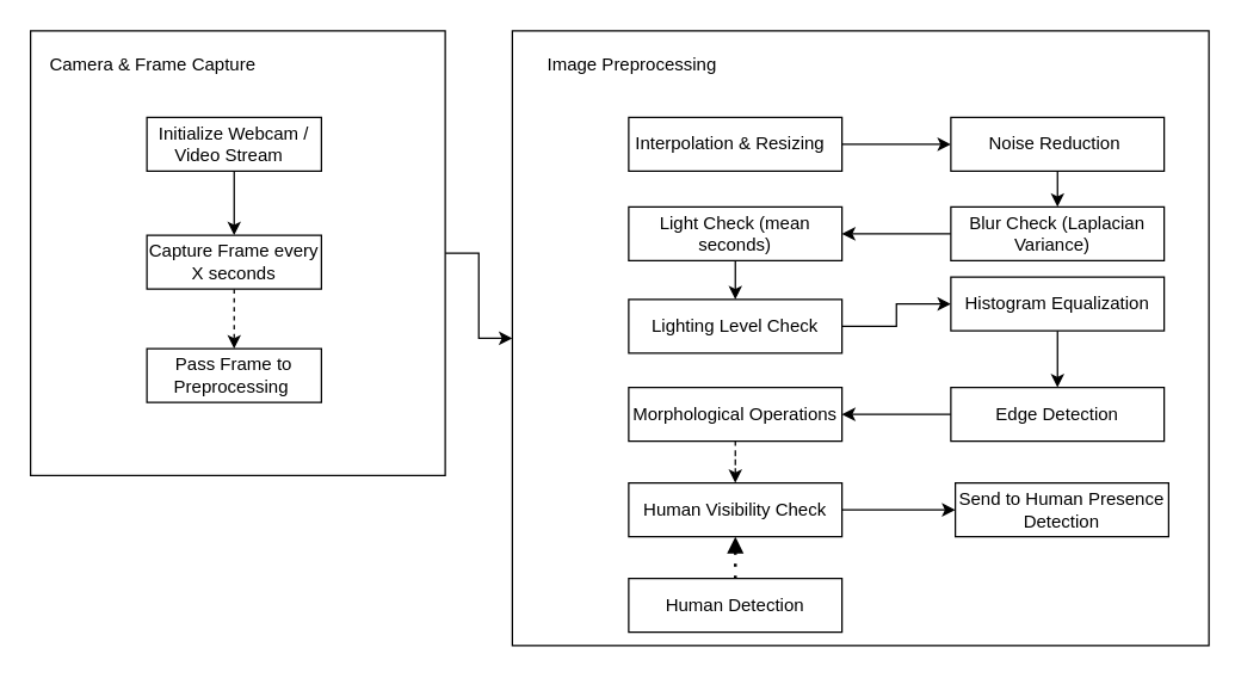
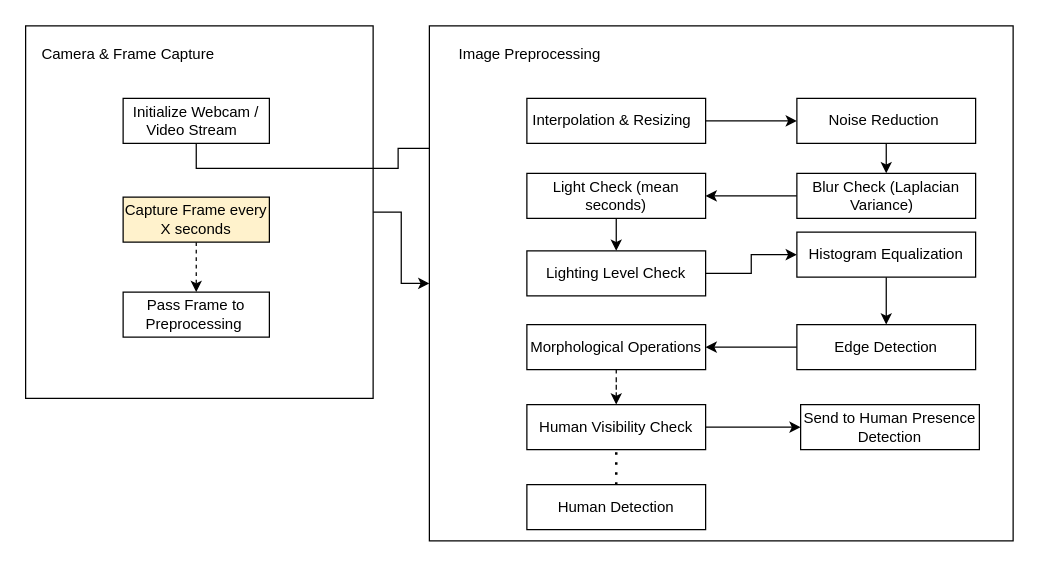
- <mxCell id="5" style="edgeStyle=orthogonalEdgeStyle;rounded=0;orthogonalLoop=1;jettySize=auto;html=1;exitX=0.5;exitY=1;exitDx=0;exitDy=0;" parent="1" source="6" target="8" edge="1"><mxGeometry relative="1" as="geometry" /></mxCell>
+ <mxCell id="5" style="edgeStyle=orthogonalEdgeStyle;rounded=0;orthogonalLoop=1;jettySize=auto;html=1;exitX=0.5;exitY=1;exitDx=0;exitDy=0;" parent="1" source="6" target="15" edge="1"><mxGeometry relative="1" as="geometry" /></mxCell>
- <mxCell id="8" value="Capture Frame every X seconds" style="rounded=0;whiteSpace=wrap;html=1;" parent="1" vertex="1"><mxGeometry x="98" y="157" width="117" height="36" as="geometry" /></mxCell>
+ <mxCell id="8" value="Capture Frame every X seconds" style="rounded=0;whiteSpace=wrap;html=1;fillColor=#fff2cc;" parent="1" vertex="1"><mxGeometry x="98" y="157" width="117" height="36" as="geometry" /></mxCell>
- <mxCell id="32" value="" style="endArrow=block;dashed=1;html=1;dashPattern=1 3;strokeWidth=2;rounded=0;entryX=0.5;entryY=1;entryDx=0;entryDy=0;exitX=0.5;exitY=0;exitDx=0;exitDy=0;" edge="1" parent="1" source="20" target="23"><mxGeometry width="50" height="50" relative="1" as="geometry"><mxPoint x="395" y="295" as="sourcePoint" /><mxPoint x="445" y="245" as="targetPoint" /></mxGeometry></mxCell>
+ <mxCell id="32" value="" style="endArrow=none;dashed=1;html=1;dashPattern=1 3;strokeWidth=2;rounded=0;entryX=0.5;entryY=1;entryDx=0;entryDy=0;exitX=0.5;exitY=0;exitDx=0;exitDy=0;" edge="1" parent="1" source="20" target="23"><mxGeometry width="50" height="50" relative="1" as="geometry"><mxPoint x="395" y="295" as="sourcePoint" /><mxPoint x="445" y="245" as="targetPoint" /></mxGeometry></mxCell>
